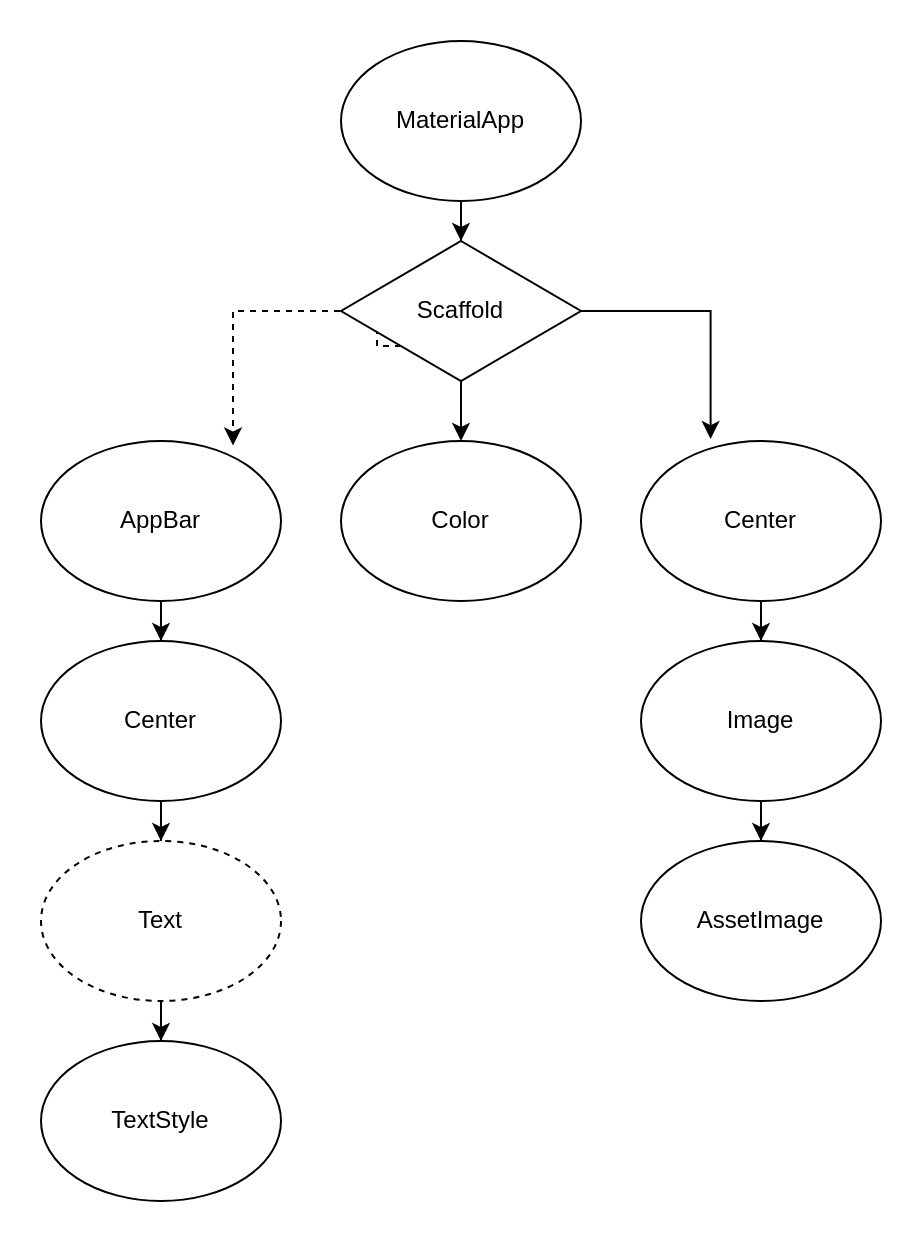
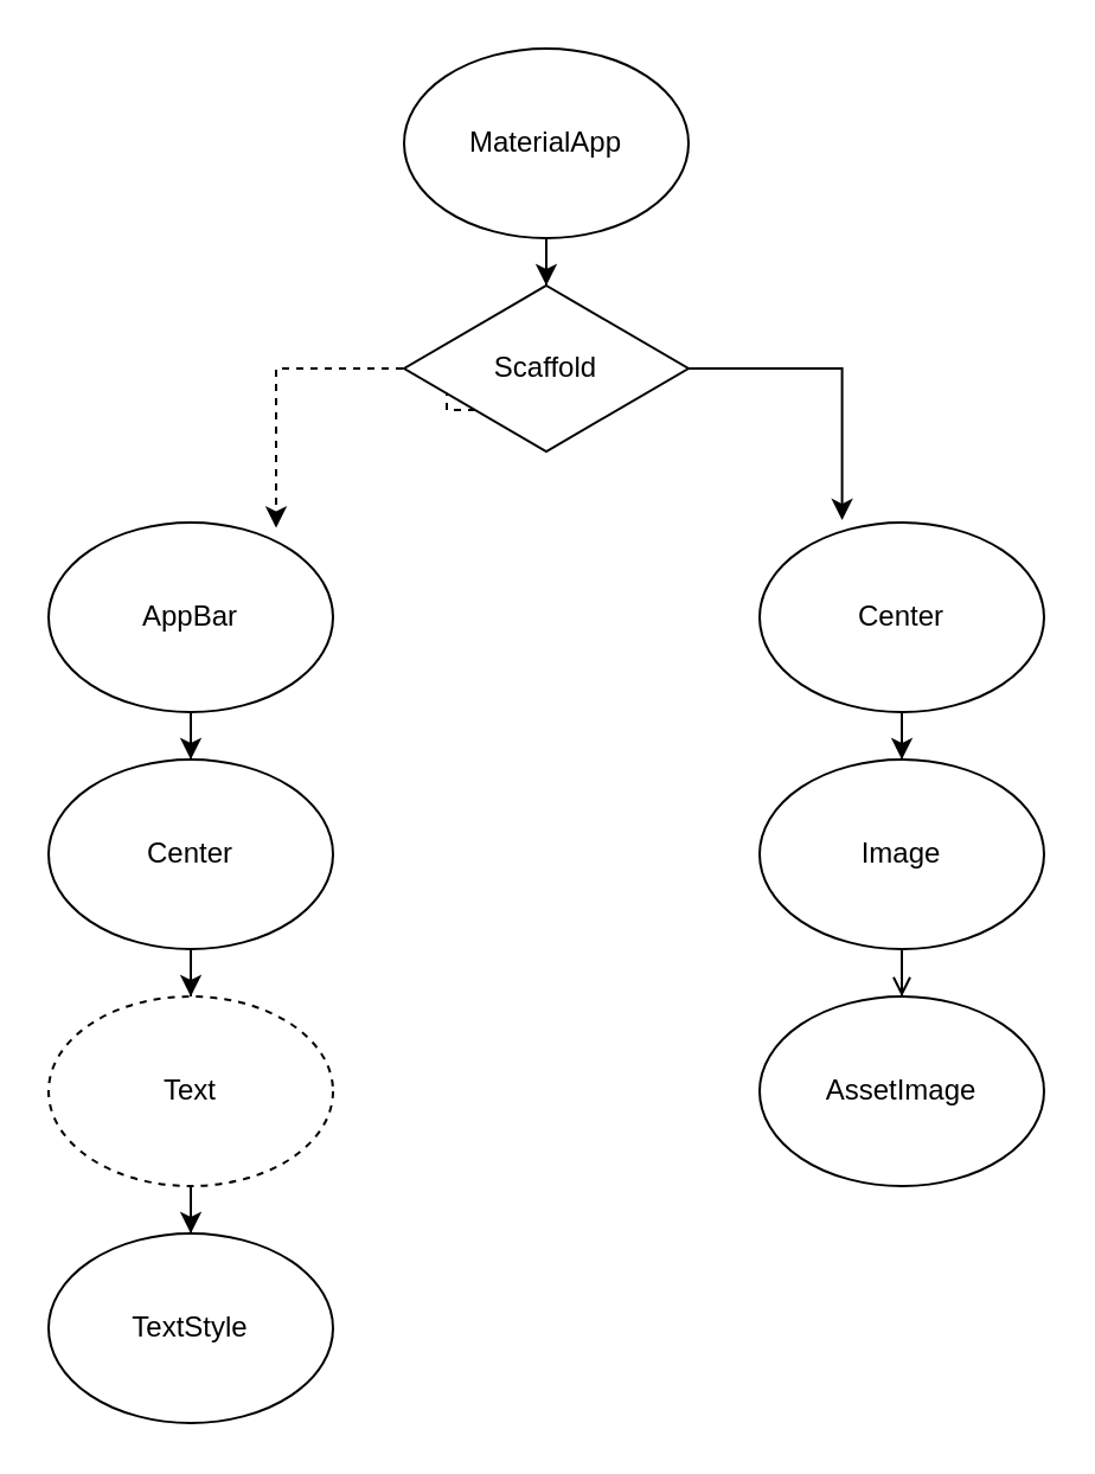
- <mxCell id="5" value="" style="edgeStyle=orthogonalEdgeStyle;rounded=0;orthogonalLoop=1;jettySize=auto;html=1;" edge="1" parent="1" source="7" target="10"><mxGeometry relative="1" as="geometry"><Array as="points"><mxPoint x="230" y="210" /><mxPoint x="230" y="210" /></Array></mxGeometry></mxCell>
- <mxCell id="10" value="Color" style="ellipse;whiteSpace=wrap;html=1;" vertex="1" parent="1"><mxGeometry x="170" y="220" width="120" height="80" as="geometry" /></mxCell>
- <mxCell id="18" value="" style="edgeStyle=orthogonalEdgeStyle;rounded=0;orthogonalLoop=1;jettySize=auto;html=1;" edge="1" parent="1" source="19" target="20"><mxGeometry relative="1" as="geometry" /></mxCell>
+ <mxCell id="18" value="" style="edgeStyle=orthogonalEdgeStyle;rounded=0;orthogonalLoop=1;jettySize=auto;html=1;endArrow=open;" edge="1" parent="1" source="19" target="20"><mxGeometry relative="1" as="geometry" /></mxCell>
